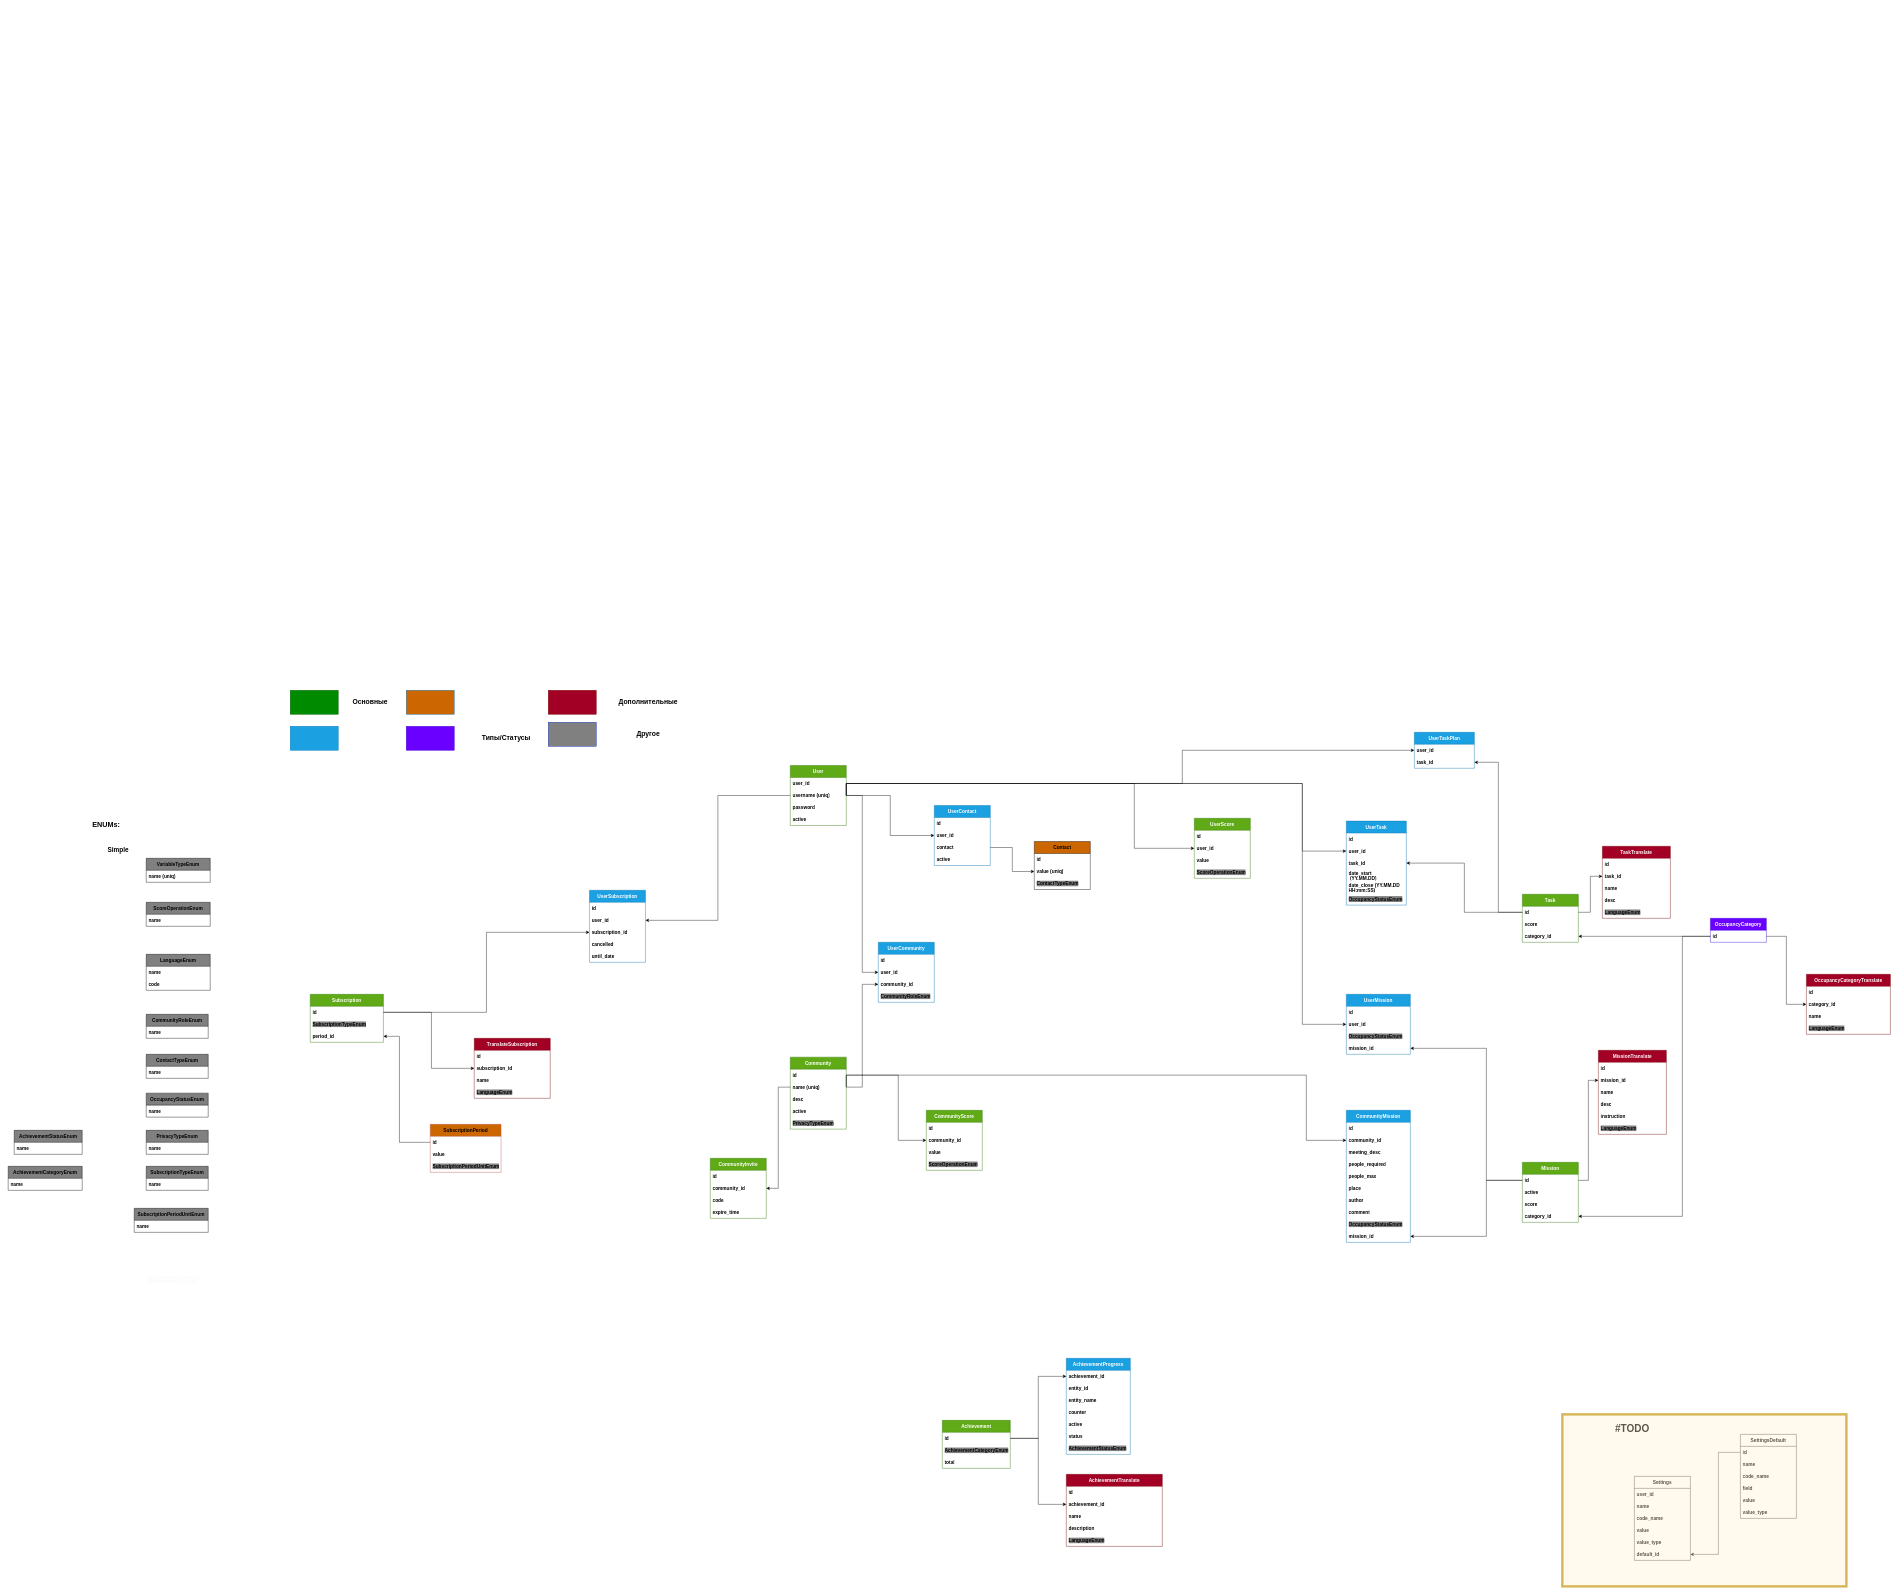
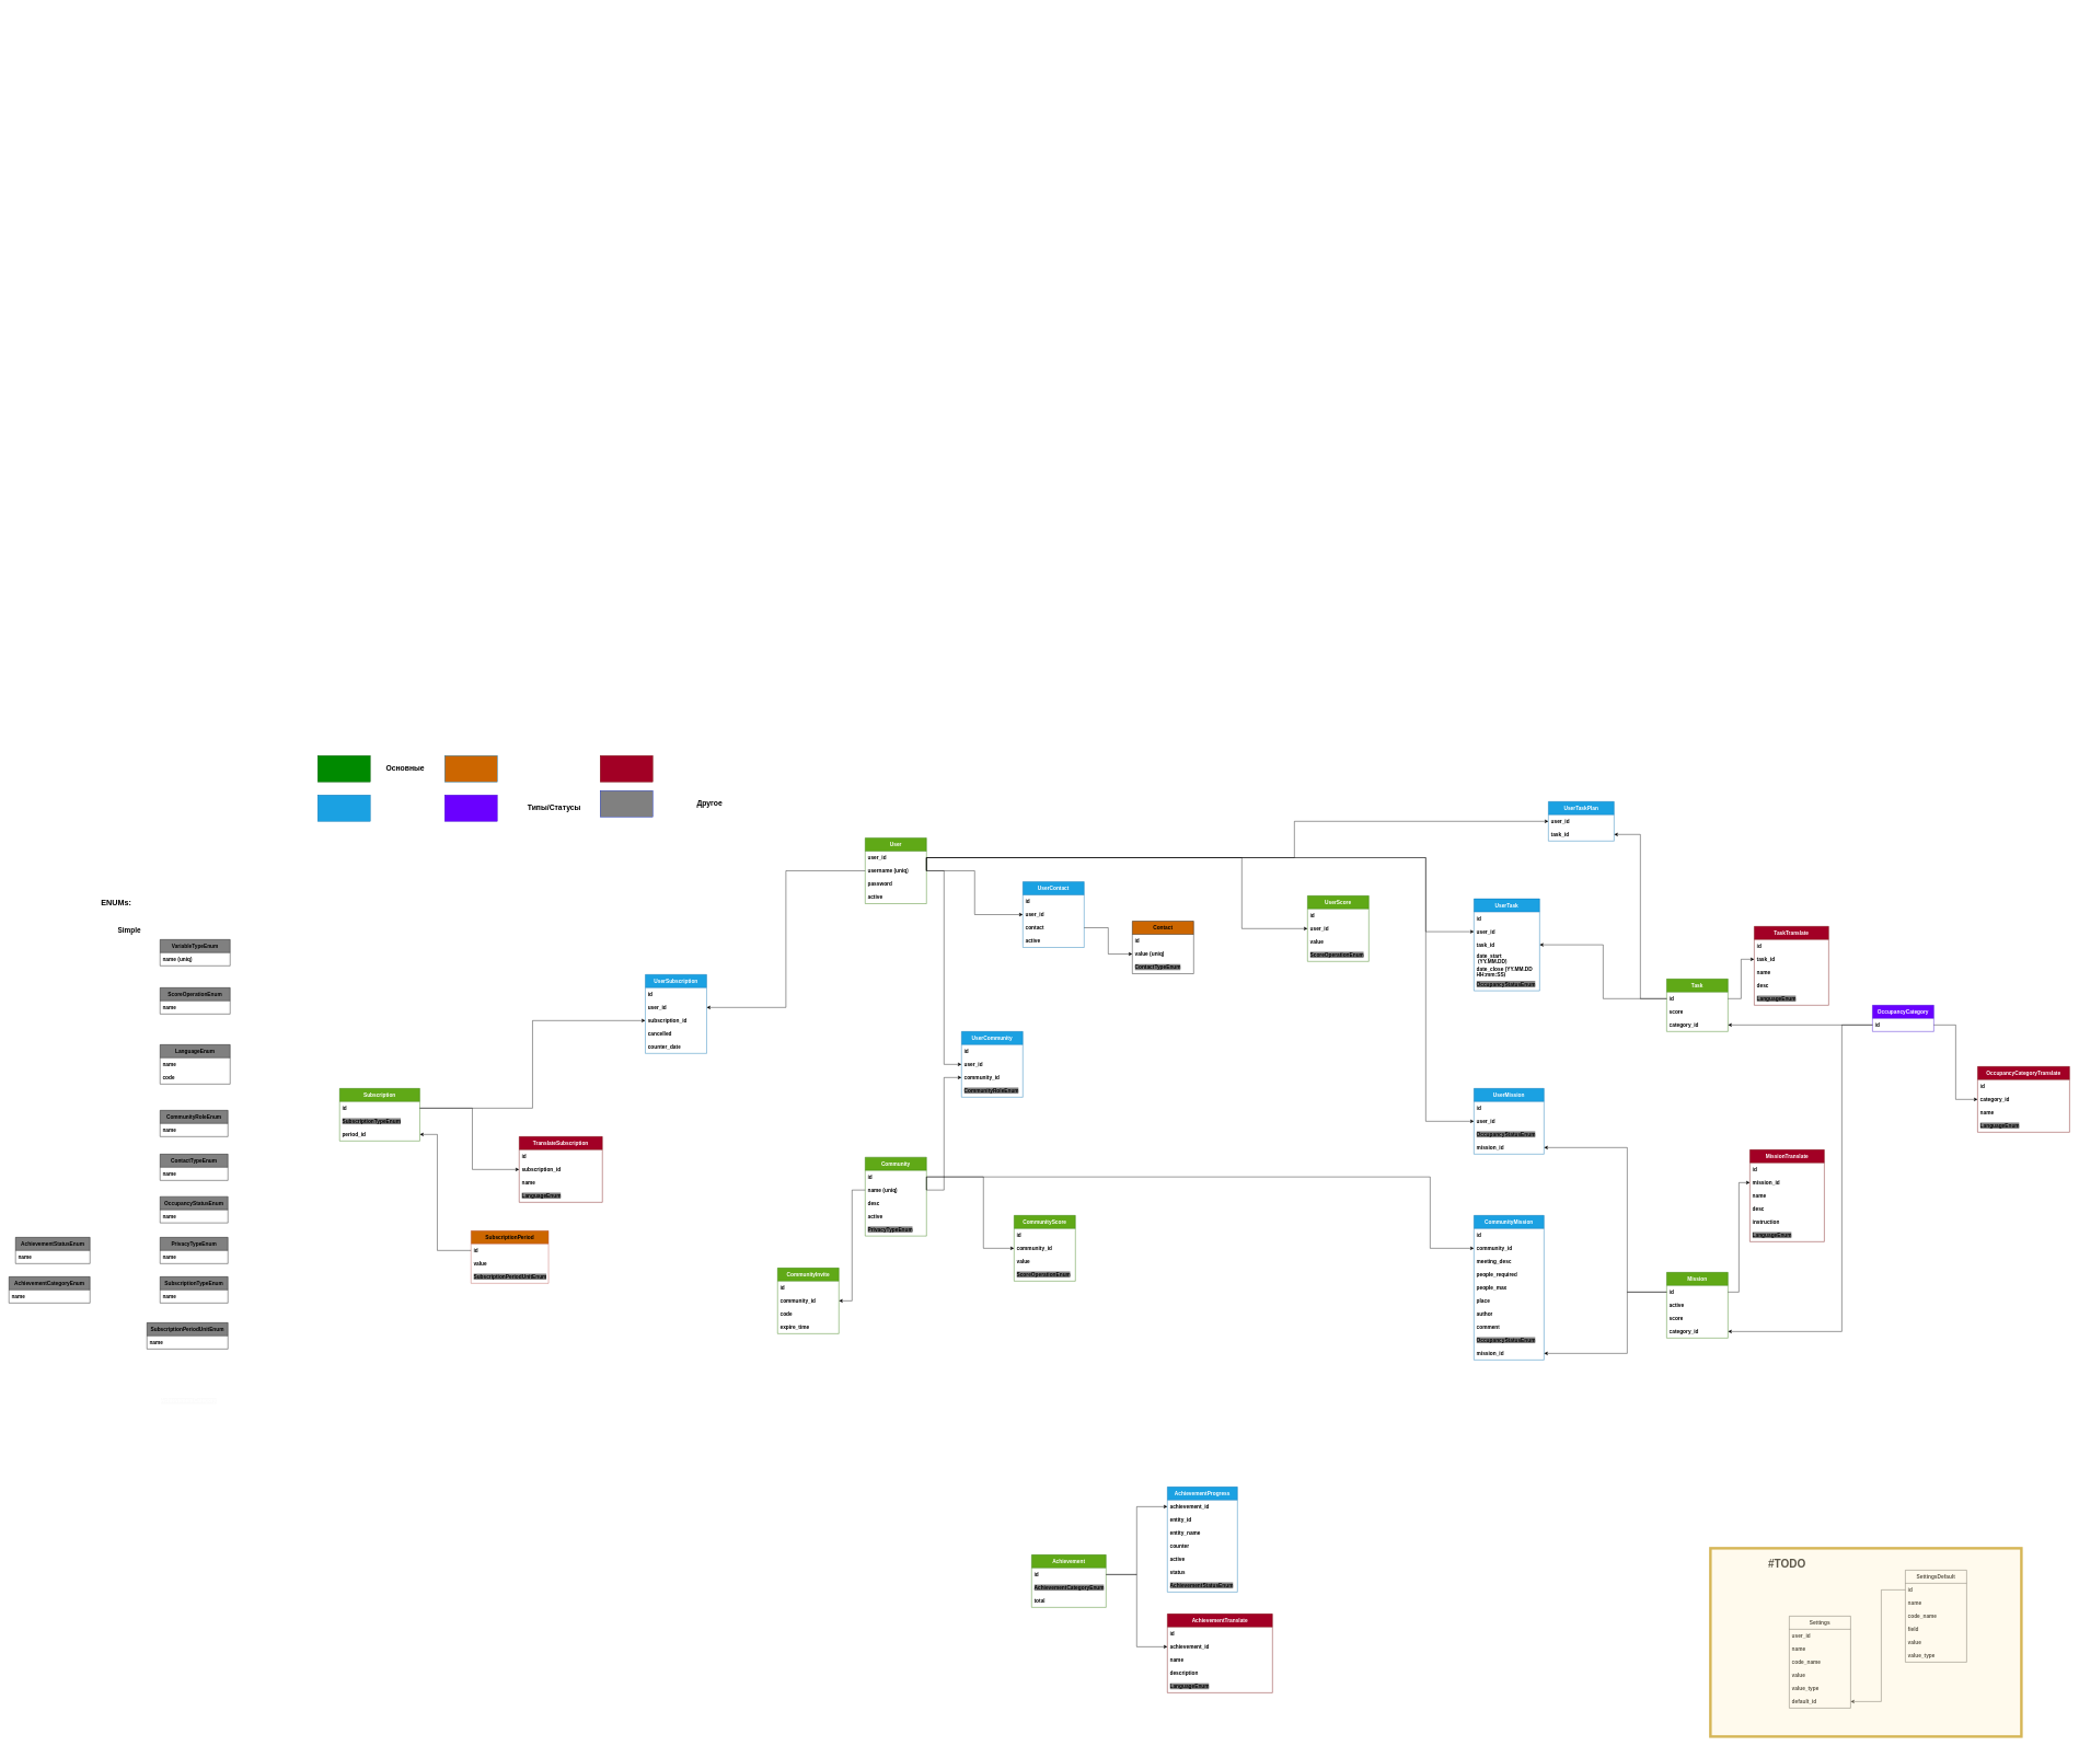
- <mxCell id="47" value="&lt;span style=&quot;font-size: 17px;&quot;&gt;&lt;span&gt;Дополнительные&lt;/span&gt;&lt;/span&gt;" style="text;html=1;strokeColor=none;fillColor=none;align=center;verticalAlign=middle;whiteSpace=wrap;rounded=0;fontStyle=1" parent="1" vertex="1"><mxGeometry x="1530" y="1740" width="180" height="30" as="geometry" /></mxCell>
- <mxCell id="66" value="until_date" style="text;strokeColor=none;fillColor=none;align=left;verticalAlign=middle;spacingLeft=4;spacingRight=4;overflow=hidden;points=[[0,0.5],[1,0.5]];portConstraint=eastwest;rotatable=0;whiteSpace=wrap;html=1;fontStyle=1" parent="61" vertex="1"><mxGeometry y="150" width="140" height="30" as="geometry" /></mxCell>
+ <mxCell id="66" value="counter_date" style="text;strokeColor=none;fillColor=none;align=left;verticalAlign=middle;spacingLeft=4;spacingRight=4;overflow=hidden;points=[[0,0.5],[1,0.5]];portConstraint=eastwest;rotatable=0;whiteSpace=wrap;html=1;fontStyle=1" parent="61" vertex="1"><mxGeometry y="150" width="140" height="30" as="geometry" /></mxCell>
